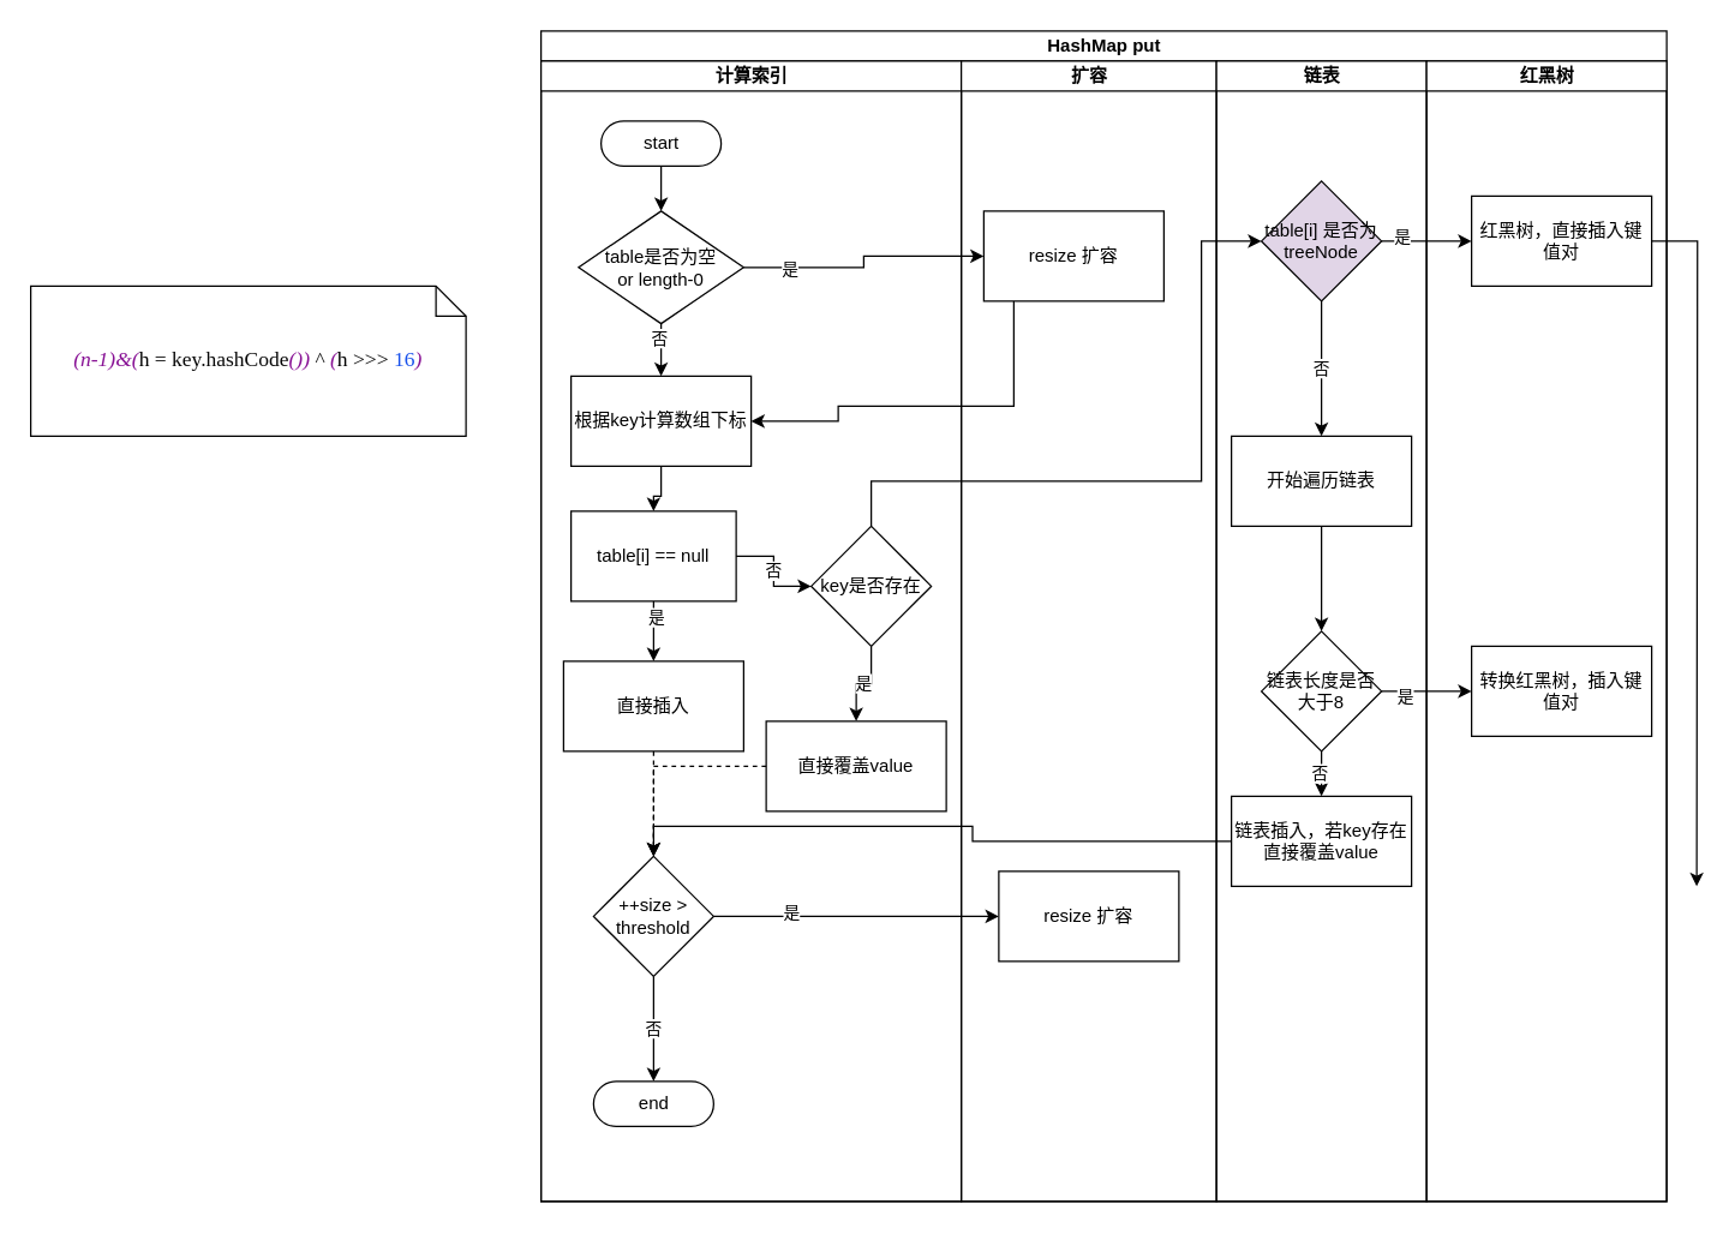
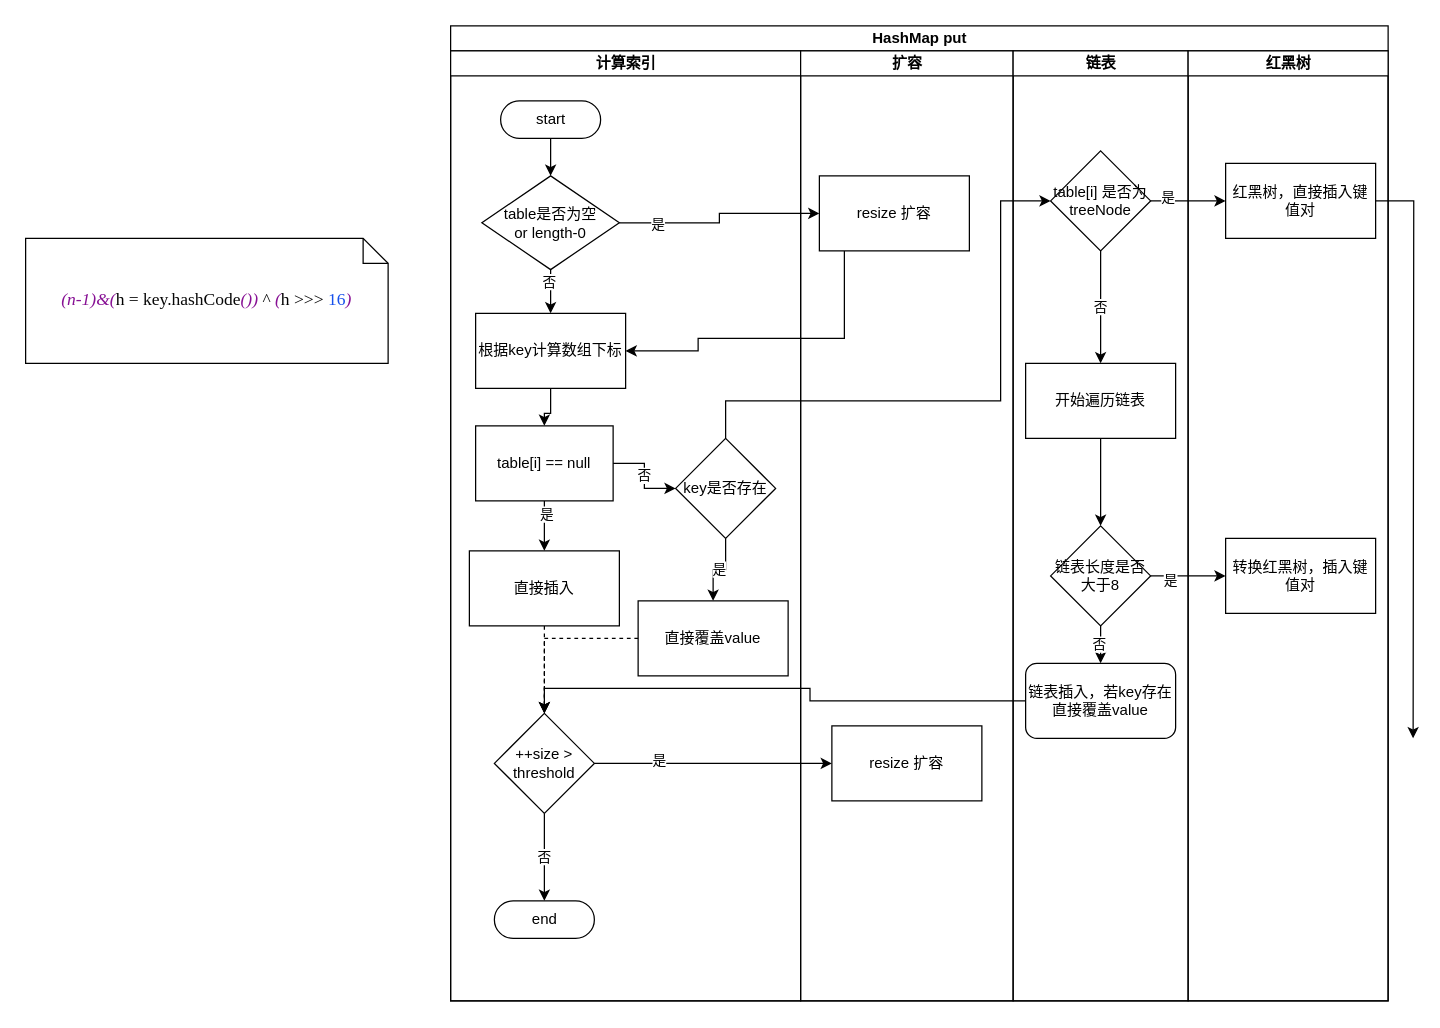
- <mxCell id="25" value="table[i] 是否为treeNode" style="rhombus;whiteSpace=wrap;html=1;dashed=0;fillColor=#e1d5e7;" vertex="1" parent="23"><mxGeometry x="30" y="80" width="80" height="80" as="geometry" /></mxCell>
+ <mxCell id="25" value="table[i] 是否为treeNode" style="rhombus;whiteSpace=wrap;html=1;dashed=0;" vertex="1" parent="23"><mxGeometry x="30" y="80" width="80" height="80" as="geometry" /></mxCell>
- <mxCell id="24" value="链表插入，若key存在直接覆盖value" style="whiteSpace=wrap;html=1;dashed=0;" vertex="1" parent="23"><mxGeometry x="10" y="490" width="120" height="60" as="geometry" /></mxCell>
+ <mxCell id="24" value="链表插入，若key存在直接覆盖value" style="whiteSpace=wrap;html=1;dashed=0;rounded=1;" vertex="1" parent="23"><mxGeometry x="10" y="490" width="120" height="60" as="geometry" /></mxCell>
